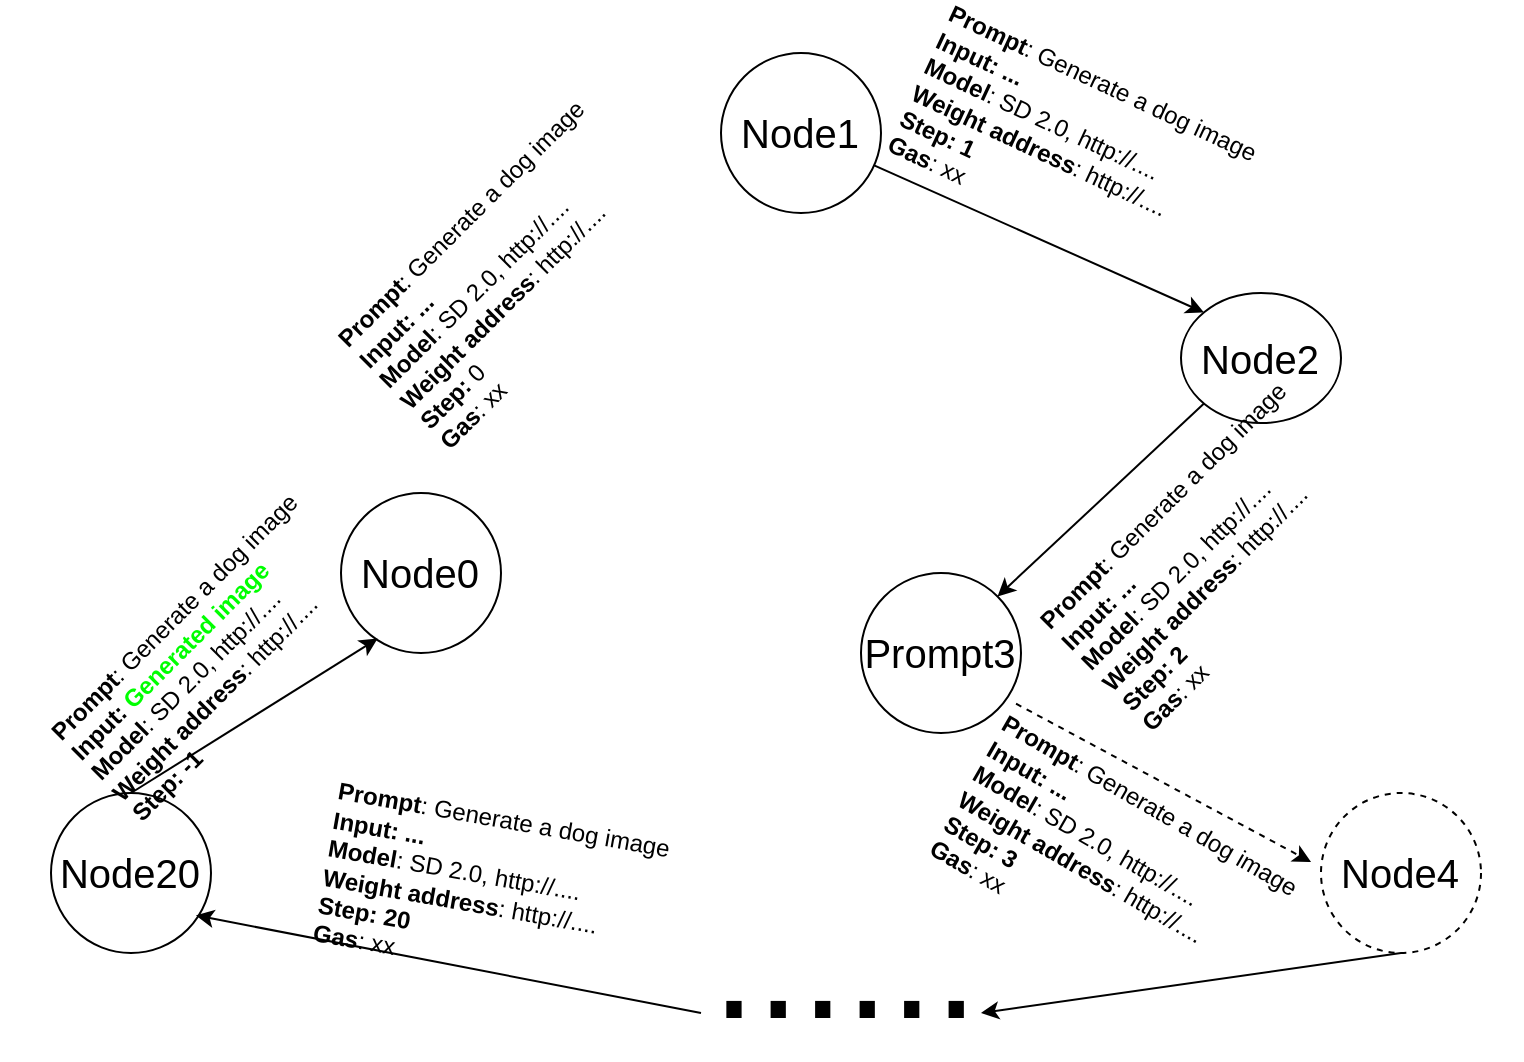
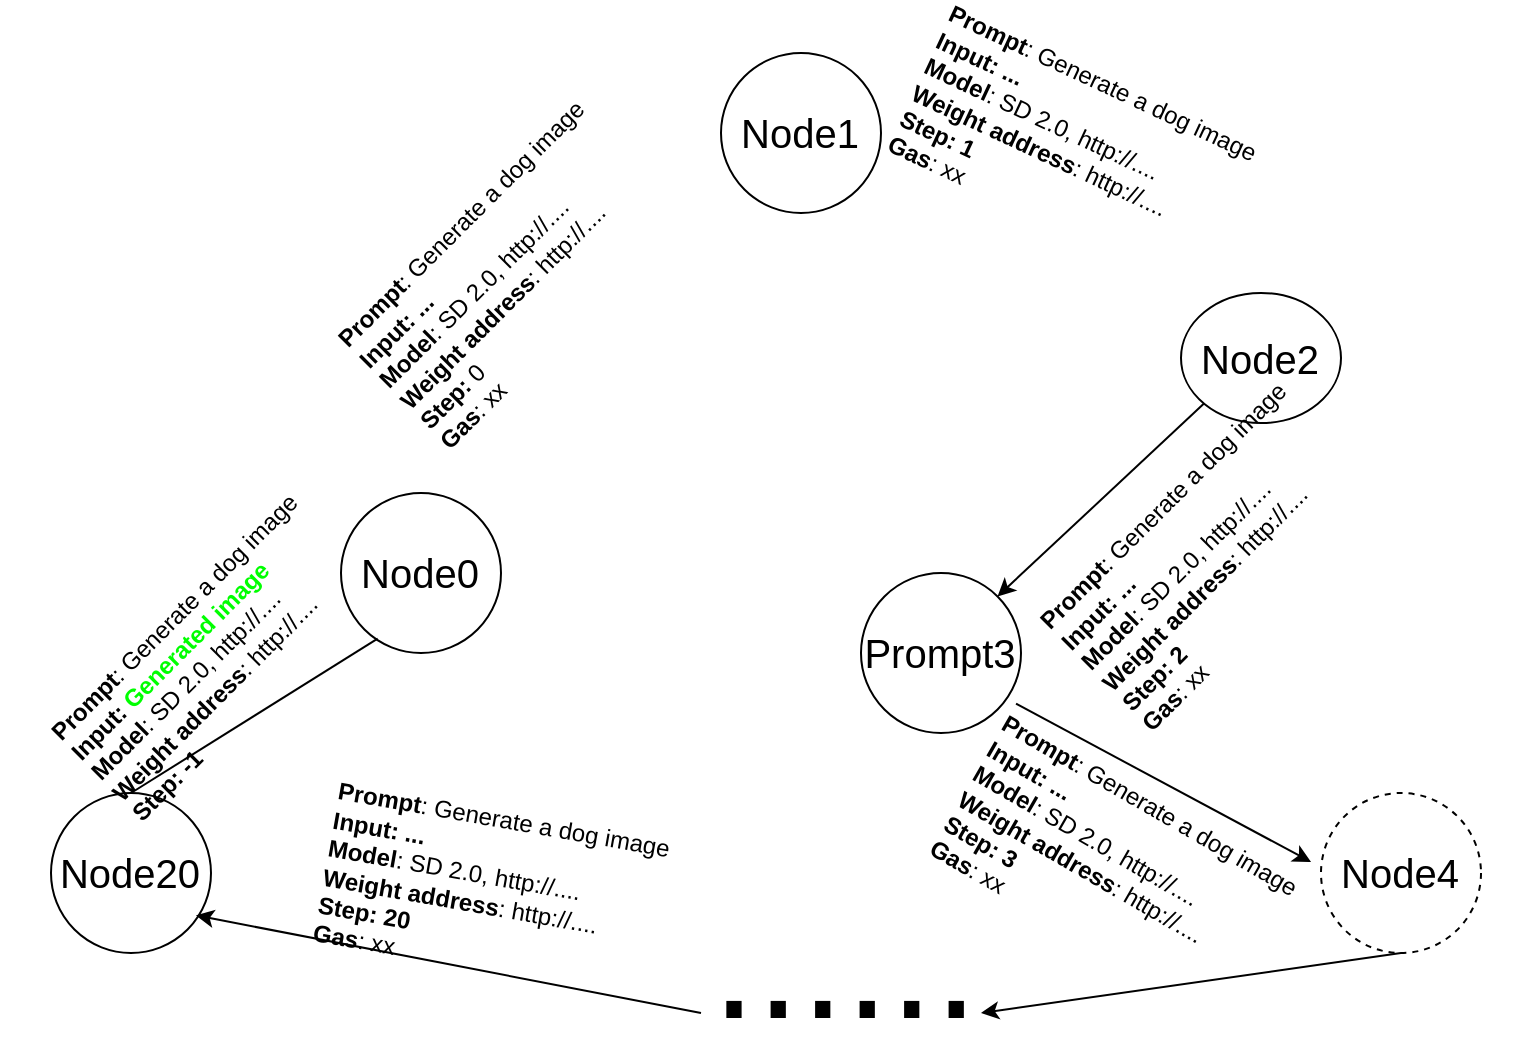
- <mxCell id="9" value="" style="endArrow=classic;html=1;rounded=0;entryX=0;entryY=0;entryDx=0;entryDy=0;" edge="1" parent="1" source="3" target="4"><mxGeometry width="50" height="50" relative="1" as="geometry"><mxPoint x="509" y="162" as="sourcePoint" /><mxPoint x="670" y="10" as="targetPoint" /></mxGeometry></mxCell>
- <mxCell id="19" value="" style="endArrow=classic;html=1;rounded=0;entryX=0.229;entryY=0.91;entryDx=0;entryDy=0;entryPerimeter=0;exitX=0.5;exitY=0;exitDx=0;exitDy=0;" edge="1" parent="1" source="7" target="2"><mxGeometry width="50" height="50" relative="1" as="geometry"><mxPoint x="110" y="390" as="sourcePoint" /><mxPoint x="160" y="340" as="targetPoint" /></mxGeometry></mxCell>
+ <mxCell id="19" value="" style="endArrow=none;html=1;rounded=0;entryX=0.229;entryY=0.91;entryDx=0;entryDy=0;entryPerimeter=0;exitX=0.5;exitY=0;exitDx=0;exitDy=0;" edge="1" parent="1" source="7" target="2"><mxGeometry width="50" height="50" relative="1" as="geometry"><mxPoint x="110" y="390" as="sourcePoint" /><mxPoint x="160" y="340" as="targetPoint" /></mxGeometry></mxCell>
- <mxCell id="13" value="" style="endArrow=classic;html=1;rounded=0;entryX=-0.062;entryY=0.431;entryDx=0;entryDy=0;exitX=0.969;exitY=0.817;exitDx=0;exitDy=0;exitPerimeter=0;entryPerimeter=0;dashed=1;" edge="1" parent="1" source="5" target="6"><mxGeometry width="50" height="50" relative="1" as="geometry"><mxPoint x="612" y="218" as="sourcePoint" /><mxPoint x="508" y="302" as="targetPoint" /></mxGeometry></mxCell>
+ <mxCell id="13" value="" style="endArrow=classic;html=1;rounded=0;entryX=-0.062;entryY=0.431;entryDx=0;entryDy=0;exitX=0.969;exitY=0.817;exitDx=0;exitDy=0;exitPerimeter=0;entryPerimeter=0;" edge="1" parent="1" source="5" target="6"><mxGeometry width="50" height="50" relative="1" as="geometry"><mxPoint x="612" y="218" as="sourcePoint" /><mxPoint x="508" y="302" as="targetPoint" /></mxGeometry></mxCell>
